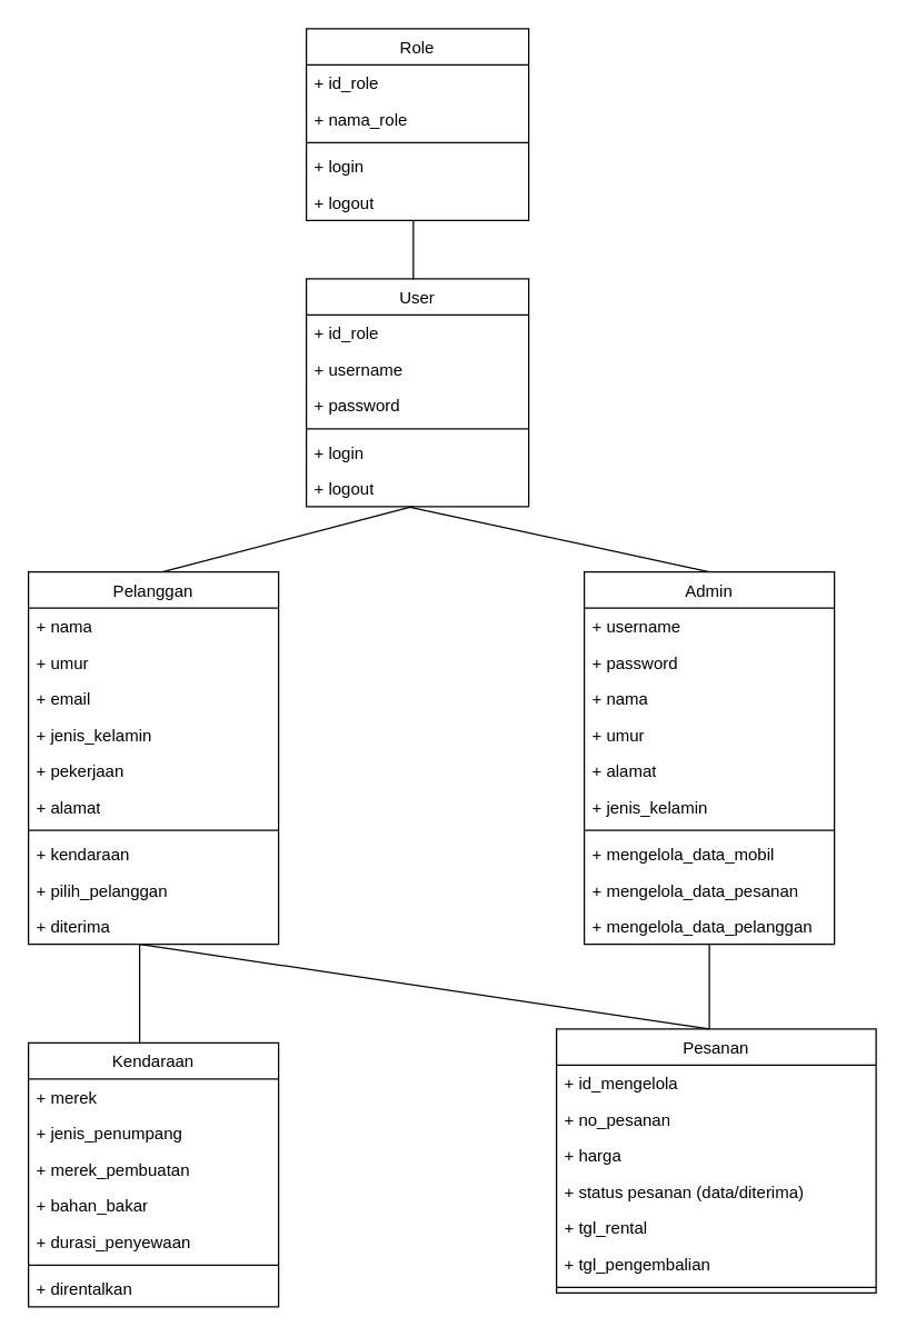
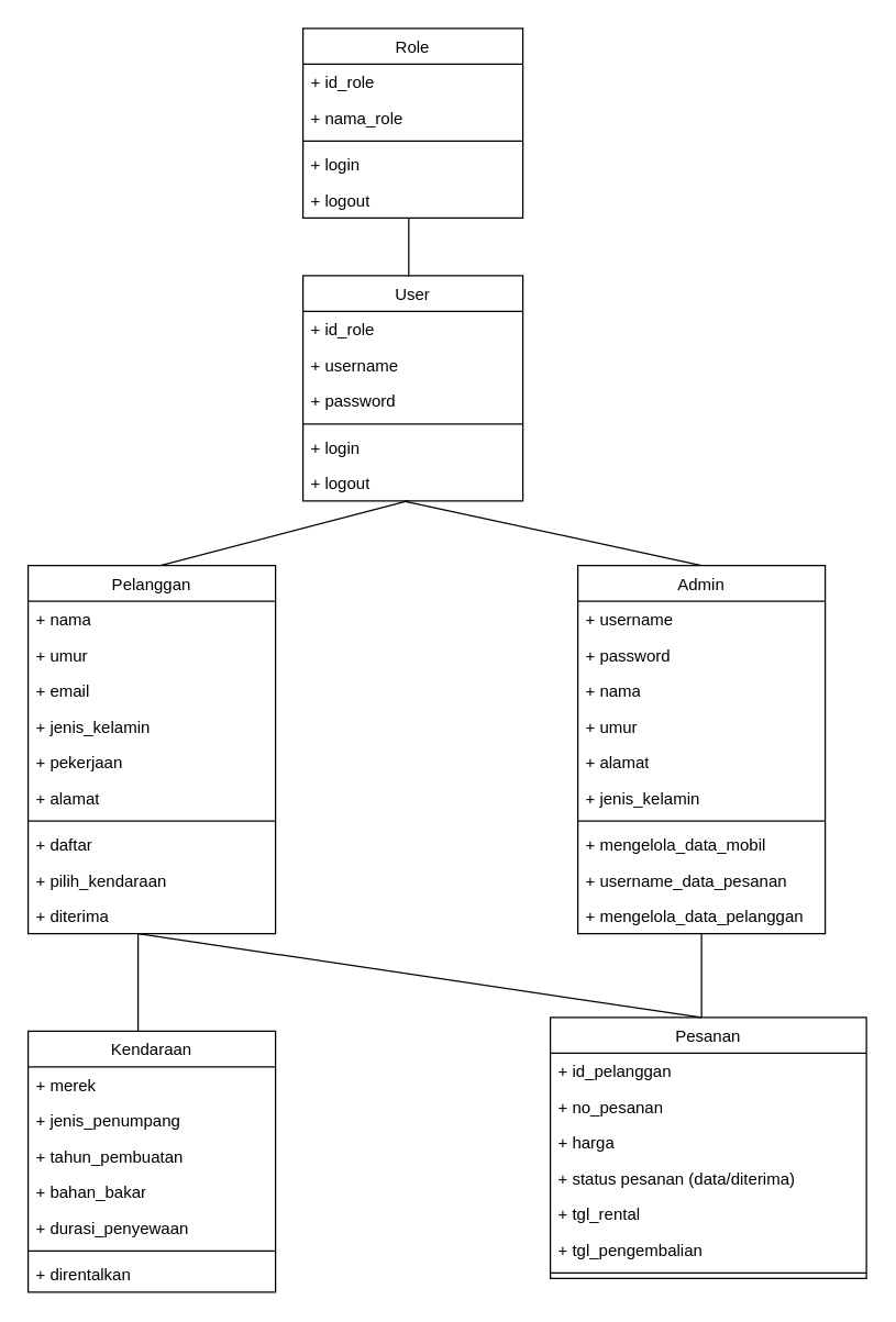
- <mxCell id="38" value="+ kendaraan" style="text;strokeColor=none;fillColor=none;align=left;verticalAlign=top;spacingLeft=4;spacingRight=4;overflow=hidden;rotatable=0;points=[[0,0.5],[1,0.5]];portConstraint=eastwest;whiteSpace=wrap;html=1;" vertex="1" parent="30"><mxGeometry y="190" width="180" height="26" as="geometry" /></mxCell>
+ <mxCell id="38" value="+ daftar" style="text;strokeColor=none;fillColor=none;align=left;verticalAlign=top;spacingLeft=4;spacingRight=4;overflow=hidden;rotatable=0;points=[[0,0.5],[1,0.5]];portConstraint=eastwest;whiteSpace=wrap;html=1;" vertex="1" parent="30"><mxGeometry y="190" width="180" height="26" as="geometry" /></mxCell>
- <mxCell id="39" value="+ pilih_pelanggan" style="text;strokeColor=none;fillColor=none;align=left;verticalAlign=top;spacingLeft=4;spacingRight=4;overflow=hidden;rotatable=0;points=[[0,0.5],[1,0.5]];portConstraint=eastwest;whiteSpace=wrap;html=1;" vertex="1" parent="30"><mxGeometry y="216" width="180" height="26" as="geometry" /></mxCell>
+ <mxCell id="39" value="+ pilih_kendaraan" style="text;strokeColor=none;fillColor=none;align=left;verticalAlign=top;spacingLeft=4;spacingRight=4;overflow=hidden;rotatable=0;points=[[0,0.5],[1,0.5]];portConstraint=eastwest;whiteSpace=wrap;html=1;" vertex="1" parent="30"><mxGeometry y="216" width="180" height="26" as="geometry" /></mxCell>
- <mxCell id="28" value="+ mengelola_data_pesanan" style="text;strokeColor=none;fillColor=none;align=left;verticalAlign=top;spacingLeft=4;spacingRight=4;overflow=hidden;rotatable=0;points=[[0,0.5],[1,0.5]];portConstraint=eastwest;whiteSpace=wrap;html=1;" vertex="1" parent="19"><mxGeometry y="216" width="180" height="26" as="geometry" /></mxCell>
+ <mxCell id="28" value="+ username_data_pesanan" style="text;strokeColor=none;fillColor=none;align=left;verticalAlign=top;spacingLeft=4;spacingRight=4;overflow=hidden;rotatable=0;points=[[0,0.5],[1,0.5]];portConstraint=eastwest;whiteSpace=wrap;html=1;" vertex="1" parent="19"><mxGeometry y="216" width="180" height="26" as="geometry" /></mxCell>
- <mxCell id="50" value="+ id_mengelola" style="text;strokeColor=none;fillColor=none;align=left;verticalAlign=top;spacingLeft=4;spacingRight=4;overflow=hidden;rotatable=0;points=[[0,0.5],[1,0.5]];portConstraint=eastwest;whiteSpace=wrap;html=1;" vertex="1" parent="49"><mxGeometry y="26" width="230" height="26" as="geometry" /></mxCell>
+ <mxCell id="50" value="+ id_pelanggan" style="text;strokeColor=none;fillColor=none;align=left;verticalAlign=top;spacingLeft=4;spacingRight=4;overflow=hidden;rotatable=0;points=[[0,0.5],[1,0.5]];portConstraint=eastwest;whiteSpace=wrap;html=1;" vertex="1" parent="49"><mxGeometry y="26" width="230" height="26" as="geometry" /></mxCell>
- <mxCell id="44" value="+ merek_pembuatan" style="text;strokeColor=none;fillColor=none;align=left;verticalAlign=top;spacingLeft=4;spacingRight=4;overflow=hidden;rotatable=0;points=[[0,0.5],[1,0.5]];portConstraint=eastwest;whiteSpace=wrap;html=1;" vertex="1" parent="41"><mxGeometry y="78" width="180" height="26" as="geometry" /></mxCell>
+ <mxCell id="44" value="+ tahun_pembuatan" style="text;strokeColor=none;fillColor=none;align=left;verticalAlign=top;spacingLeft=4;spacingRight=4;overflow=hidden;rotatable=0;points=[[0,0.5],[1,0.5]];portConstraint=eastwest;whiteSpace=wrap;html=1;" vertex="1" parent="41"><mxGeometry y="78" width="180" height="26" as="geometry" /></mxCell>
